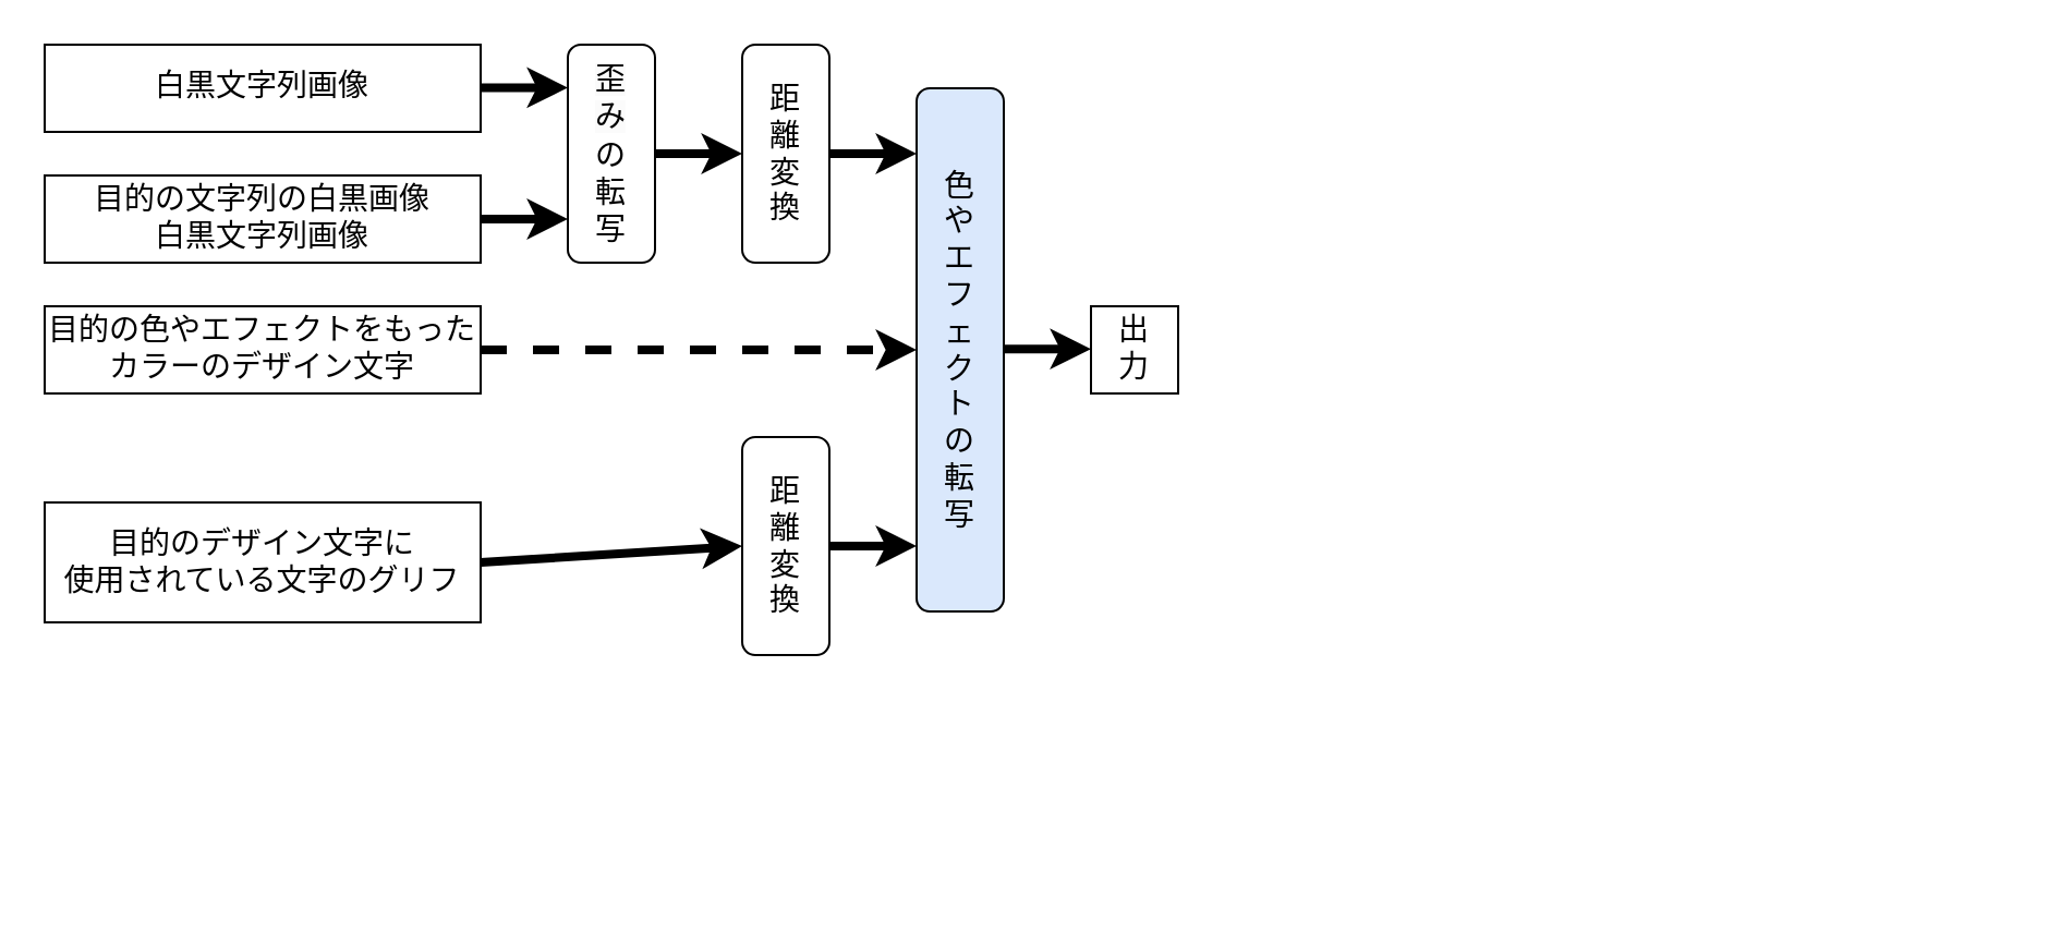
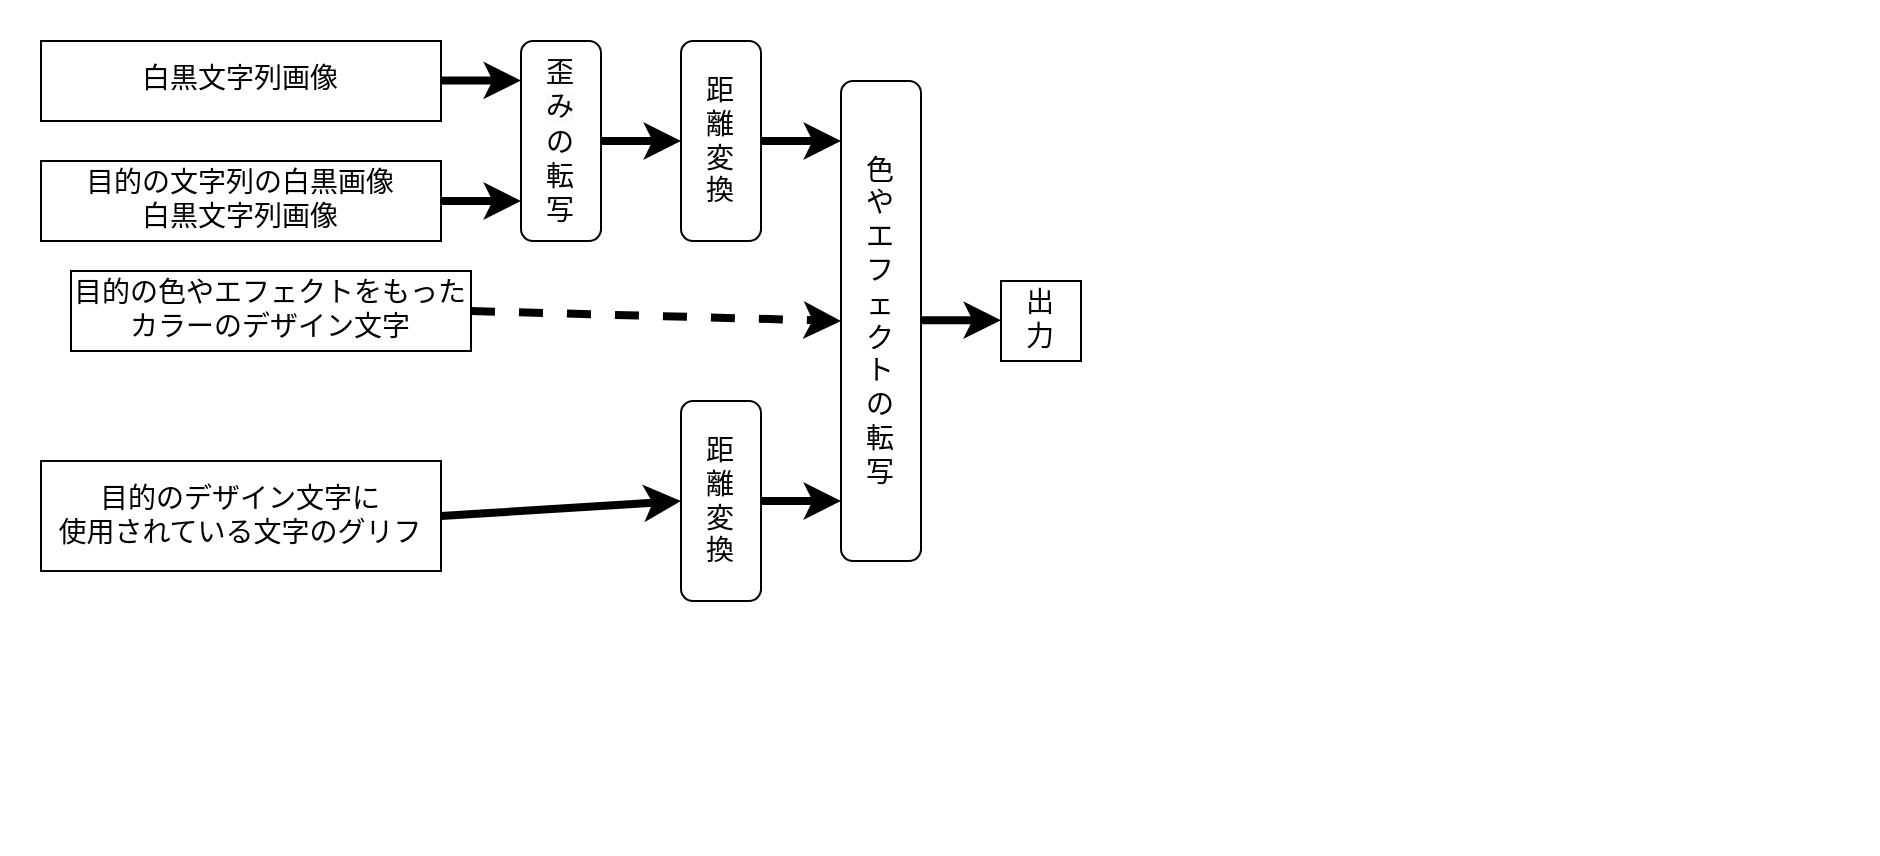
- <mxCell id="10" value="&lt;font style=&quot;font-size: 14px;&quot;&gt;目的の色やエフェクトをもった&lt;br&gt;カラーのデザイン文字&lt;/font&gt;" style="whiteSpace=wrap;html=1;rounded=0;shadow=0;comic=0;labelBackgroundColor=none;strokeWidth=1;fontFamily=Verdana;fontSize=12;align=center;" parent="1" vertex="1"><mxGeometry x="20" y="140" width="200" height="40" as="geometry" /></mxCell>
+ <mxCell id="10" value="&lt;font style=&quot;font-size: 14px;&quot;&gt;目的の色やエフェクトをもった&lt;br&gt;カラーのデザイン文字&lt;/font&gt;" style="whiteSpace=wrap;html=1;rounded=0;shadow=0;comic=0;labelBackgroundColor=none;strokeWidth=1;fontFamily=Verdana;fontSize=12;align=center;" parent="1" vertex="1"><mxGeometry x="35" y="135" width="200" height="40" as="geometry" /></mxCell>
- <mxCell id="14" value="色&lt;br&gt;や&lt;br&gt;エ&lt;br&gt;フ&lt;br&gt;ェ&lt;br&gt;ク&lt;br&gt;ト&lt;br&gt;の&lt;br&gt;転&lt;br&gt;写" style="rounded=1;whiteSpace=wrap;html=1;fontSize=14;fillColor=#dae8fc;" parent="1" vertex="1"><mxGeometry x="420" y="40" width="40" height="240" as="geometry" /></mxCell>
+ <mxCell id="14" value="色&lt;br&gt;や&lt;br&gt;エ&lt;br&gt;フ&lt;br&gt;ェ&lt;br&gt;ク&lt;br&gt;ト&lt;br&gt;の&lt;br&gt;転&lt;br&gt;写" style="rounded=1;whiteSpace=wrap;html=1;fontSize=14;" parent="1" vertex="1"><mxGeometry x="420" y="40" width="40" height="240" as="geometry" /></mxCell>
